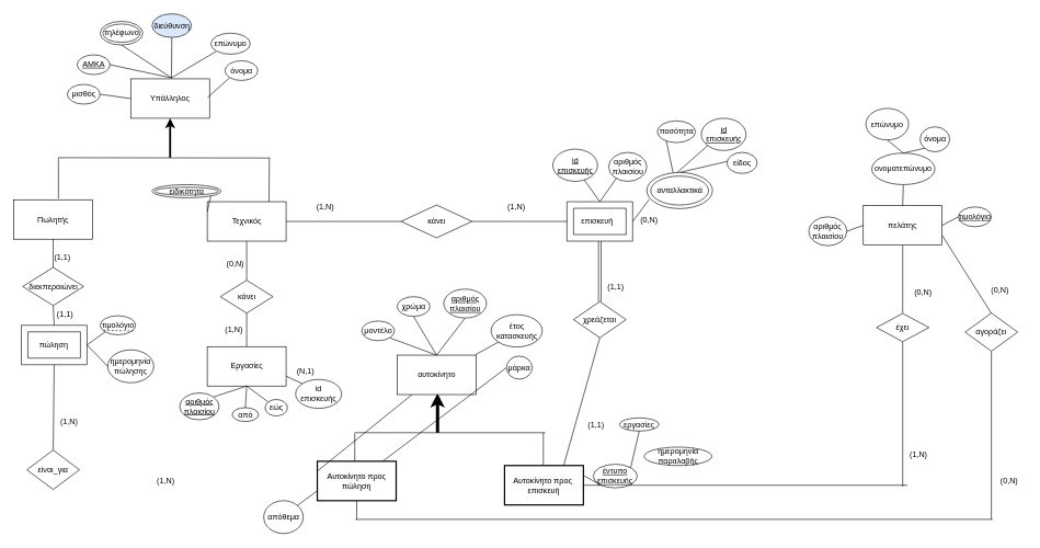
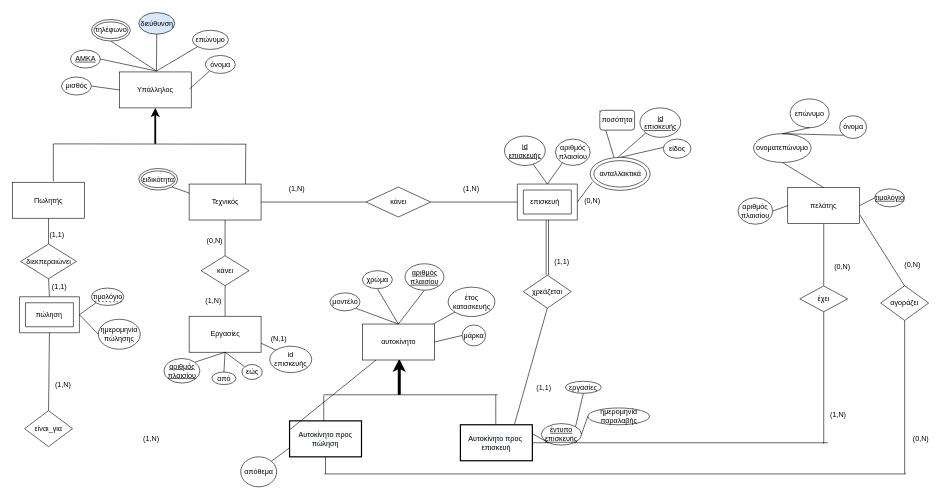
- <mxCell id="120" style="ellipse;whiteSpace=wrap;html=1;" value="ποσότητα" parent="1" vertex="1"><mxGeometry width="58" as="geometry" height="33" y="183.5" x="999.5" /></mxCell>
+ <mxCell id="120" style="whiteSpace=wrap;html=1;rounded=1;" value="ποσότητα" parent="1" vertex="1"><mxGeometry width="58" as="geometry" height="33" y="183.5" x="999.5" /></mxCell>
- <mxCell id="70" style="ellipse;whiteSpace=wrap;html=1;" value="ονοματεπώνυμο" parent="1" vertex="1"><mxGeometry width="96" as="geometry" height="48" y="232.5" x="1326" /></mxCell>
+ <mxCell id="70" style="ellipse;whiteSpace=wrap;html=1;" value="ονοματεπώνυμο" parent="1" vertex="1"><mxGeometry x="1256" y="222.5" width="96" as="geometry" height="48" /></mxCell>
- <mxCell id="92" style="ellipse;shape=doubleEllipse;whiteSpace=wrap;html=1;" value="ειδικότητα" parent="1" vertex="1"><mxGeometry x="230.5" y="280.5" width="105" as="geometry" height="20" /></mxCell>
+ <mxCell id="92" style="ellipse;shape=doubleEllipse;whiteSpace=wrap;html=1;" value="ειδικότητα" parent="1" vertex="1"><mxGeometry width="65" as="geometry" height="36" y="280.5" x="230.5" /></mxCell>
- <mxCell id="111" style="endArrow=none;html=1;exitX=0;exitY=0.5;exitDx=0;exitDy=0;" target="32" value="" parent="1" edge="1" source="115"><mxGeometry width="50" as="geometry" height="50" relative="1"><mxPoint as="sourcePoint" y="578" x="769.5" /><mxPoint as="targetPoint" y="754" x="633.5" /></mxGeometry></mxCell>
+ <mxCell id="111" style="endArrow=none;html=1;entryX=1;entryY=0.5;entryDx=0;entryDy=0;exitX=0;exitY=0.5;exitDx=0;exitDy=0;" target="107" value="" parent="1" edge="1" source="115"><mxGeometry width="50" as="geometry" height="50" relative="1"><mxPoint as="sourcePoint" y="578" x="769.5" /><mxPoint as="targetPoint" y="754" x="633.5" /></mxGeometry></mxCell>
+ <mxCell id="59" style="endArrow=none;html=1;entryX=0;entryY=0.5;entryDx=0;entryDy=0;exitX=1;exitY=0.5;exitDx=0;exitDy=0;" target="57" value="" parent="1" edge="1" source="55"><mxGeometry width="50" as="geometry" height="50" relative="1"><mxPoint as="sourcePoint" y="870" x="962" /><mxPoint as="targetPoint" y="820" x="1012" /></mxGeometry></mxCell>
